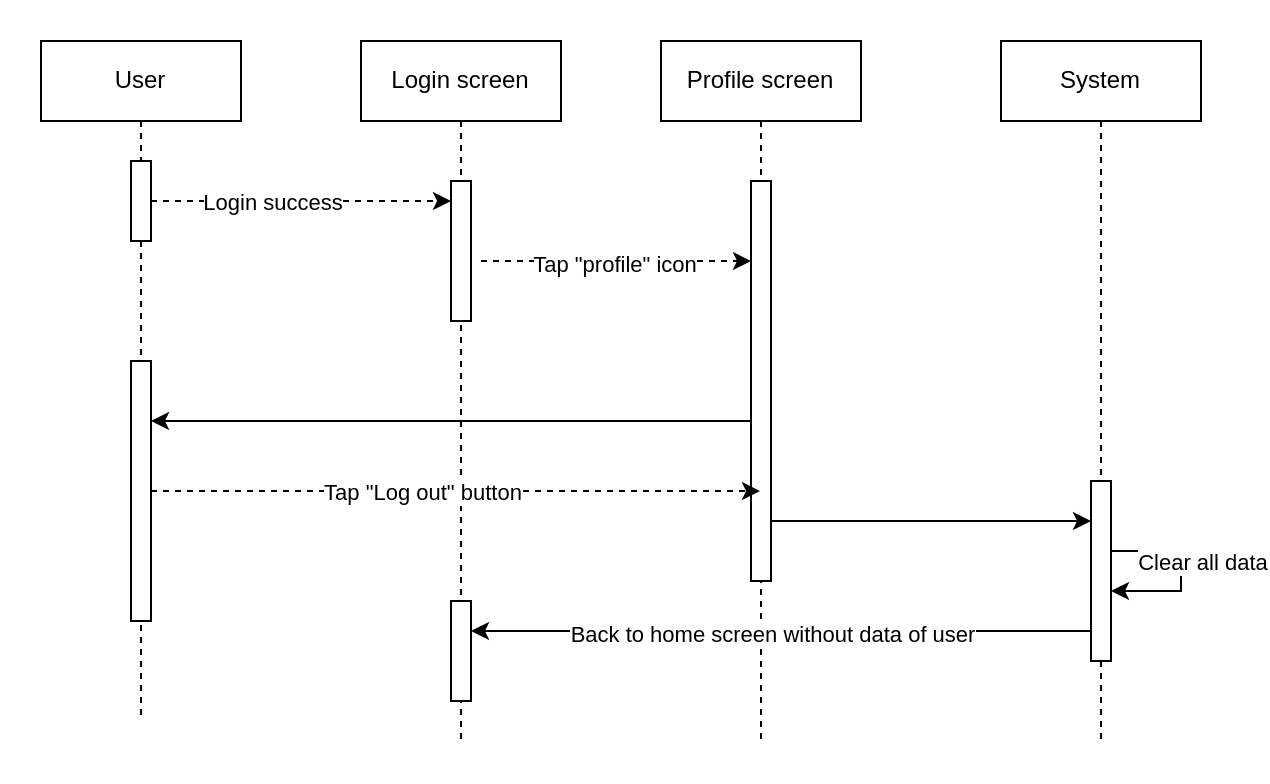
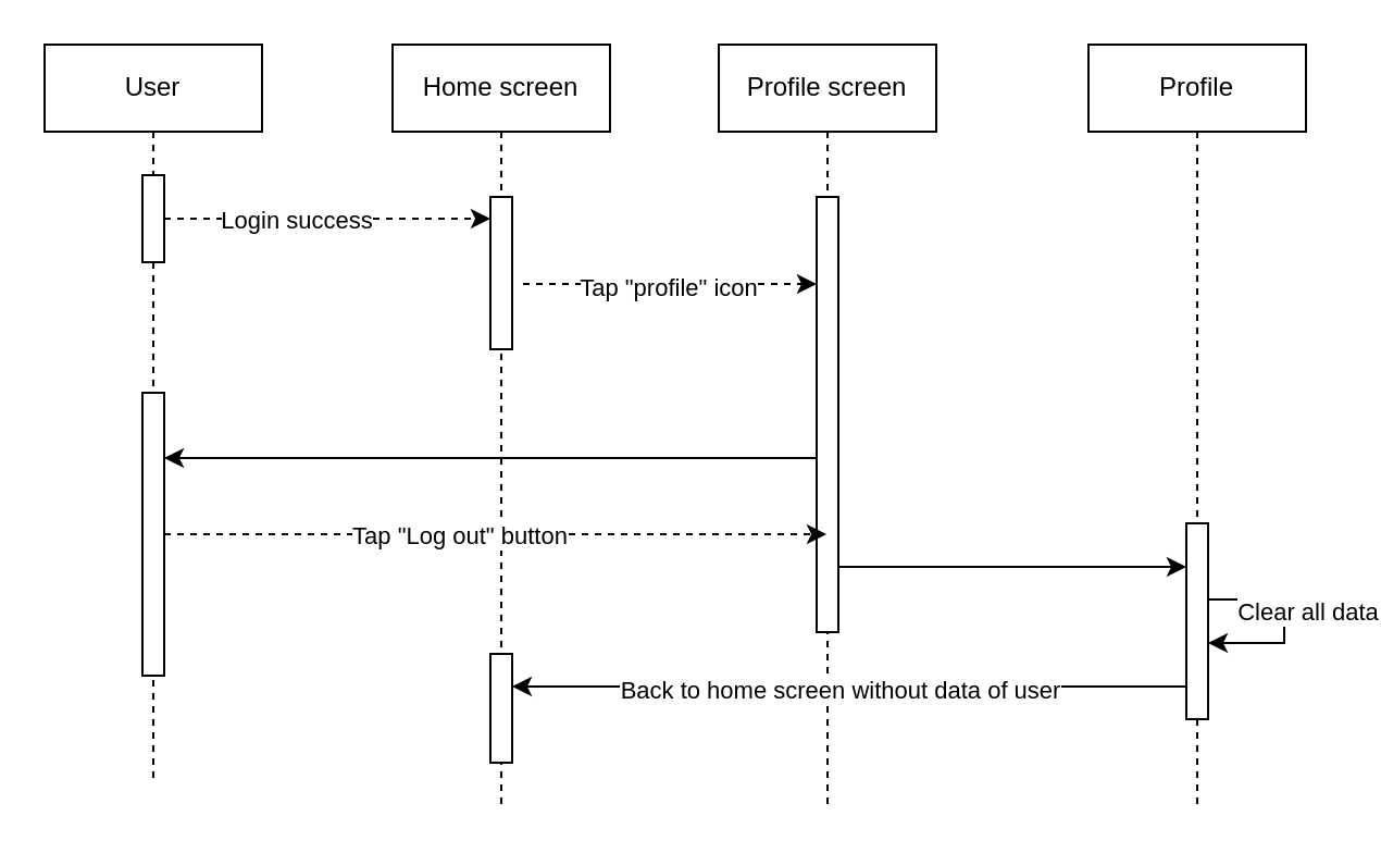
- <mxCell id="5" value="Login screen" style="shape=umlLifeline;perimeter=lifelinePerimeter;whiteSpace=wrap;html=1;container=0;dropTarget=0;collapsible=0;recursiveResize=0;outlineConnect=0;portConstraint=eastwest;newEdgeStyle={&quot;edgeStyle&quot;:&quot;elbowEdgeStyle&quot;,&quot;elbow&quot;:&quot;vertical&quot;,&quot;curved&quot;:0,&quot;rounded&quot;:0};" vertex="1" parent="1"><mxGeometry x="180" y="20" width="100" height="350" as="geometry" /></mxCell>
+ <mxCell id="5" value="Home screen" style="shape=umlLifeline;perimeter=lifelinePerimeter;whiteSpace=wrap;html=1;container=0;dropTarget=0;collapsible=0;recursiveResize=0;outlineConnect=0;portConstraint=eastwest;newEdgeStyle={&quot;edgeStyle&quot;:&quot;elbowEdgeStyle&quot;,&quot;elbow&quot;:&quot;vertical&quot;,&quot;curved&quot;:0,&quot;rounded&quot;:0};" vertex="1" parent="1"><mxGeometry x="180" y="20" width="100" height="350" as="geometry" /></mxCell>
- <mxCell id="8" value="System" style="shape=umlLifeline;perimeter=lifelinePerimeter;whiteSpace=wrap;html=1;container=0;dropTarget=0;collapsible=0;recursiveResize=0;outlineConnect=0;portConstraint=eastwest;newEdgeStyle={&quot;edgeStyle&quot;:&quot;elbowEdgeStyle&quot;,&quot;elbow&quot;:&quot;vertical&quot;,&quot;curved&quot;:0,&quot;rounded&quot;:0};" vertex="1" parent="1"><mxGeometry x="500" y="20" width="100" height="350" as="geometry" /></mxCell>
+ <mxCell id="8" value="Profile" style="shape=umlLifeline;perimeter=lifelinePerimeter;whiteSpace=wrap;html=1;container=0;dropTarget=0;collapsible=0;recursiveResize=0;outlineConnect=0;portConstraint=eastwest;newEdgeStyle={&quot;edgeStyle&quot;:&quot;elbowEdgeStyle&quot;,&quot;elbow&quot;:&quot;vertical&quot;,&quot;curved&quot;:0,&quot;rounded&quot;:0};" vertex="1" parent="1"><mxGeometry x="500" y="20" width="100" height="350" as="geometry" /></mxCell>
